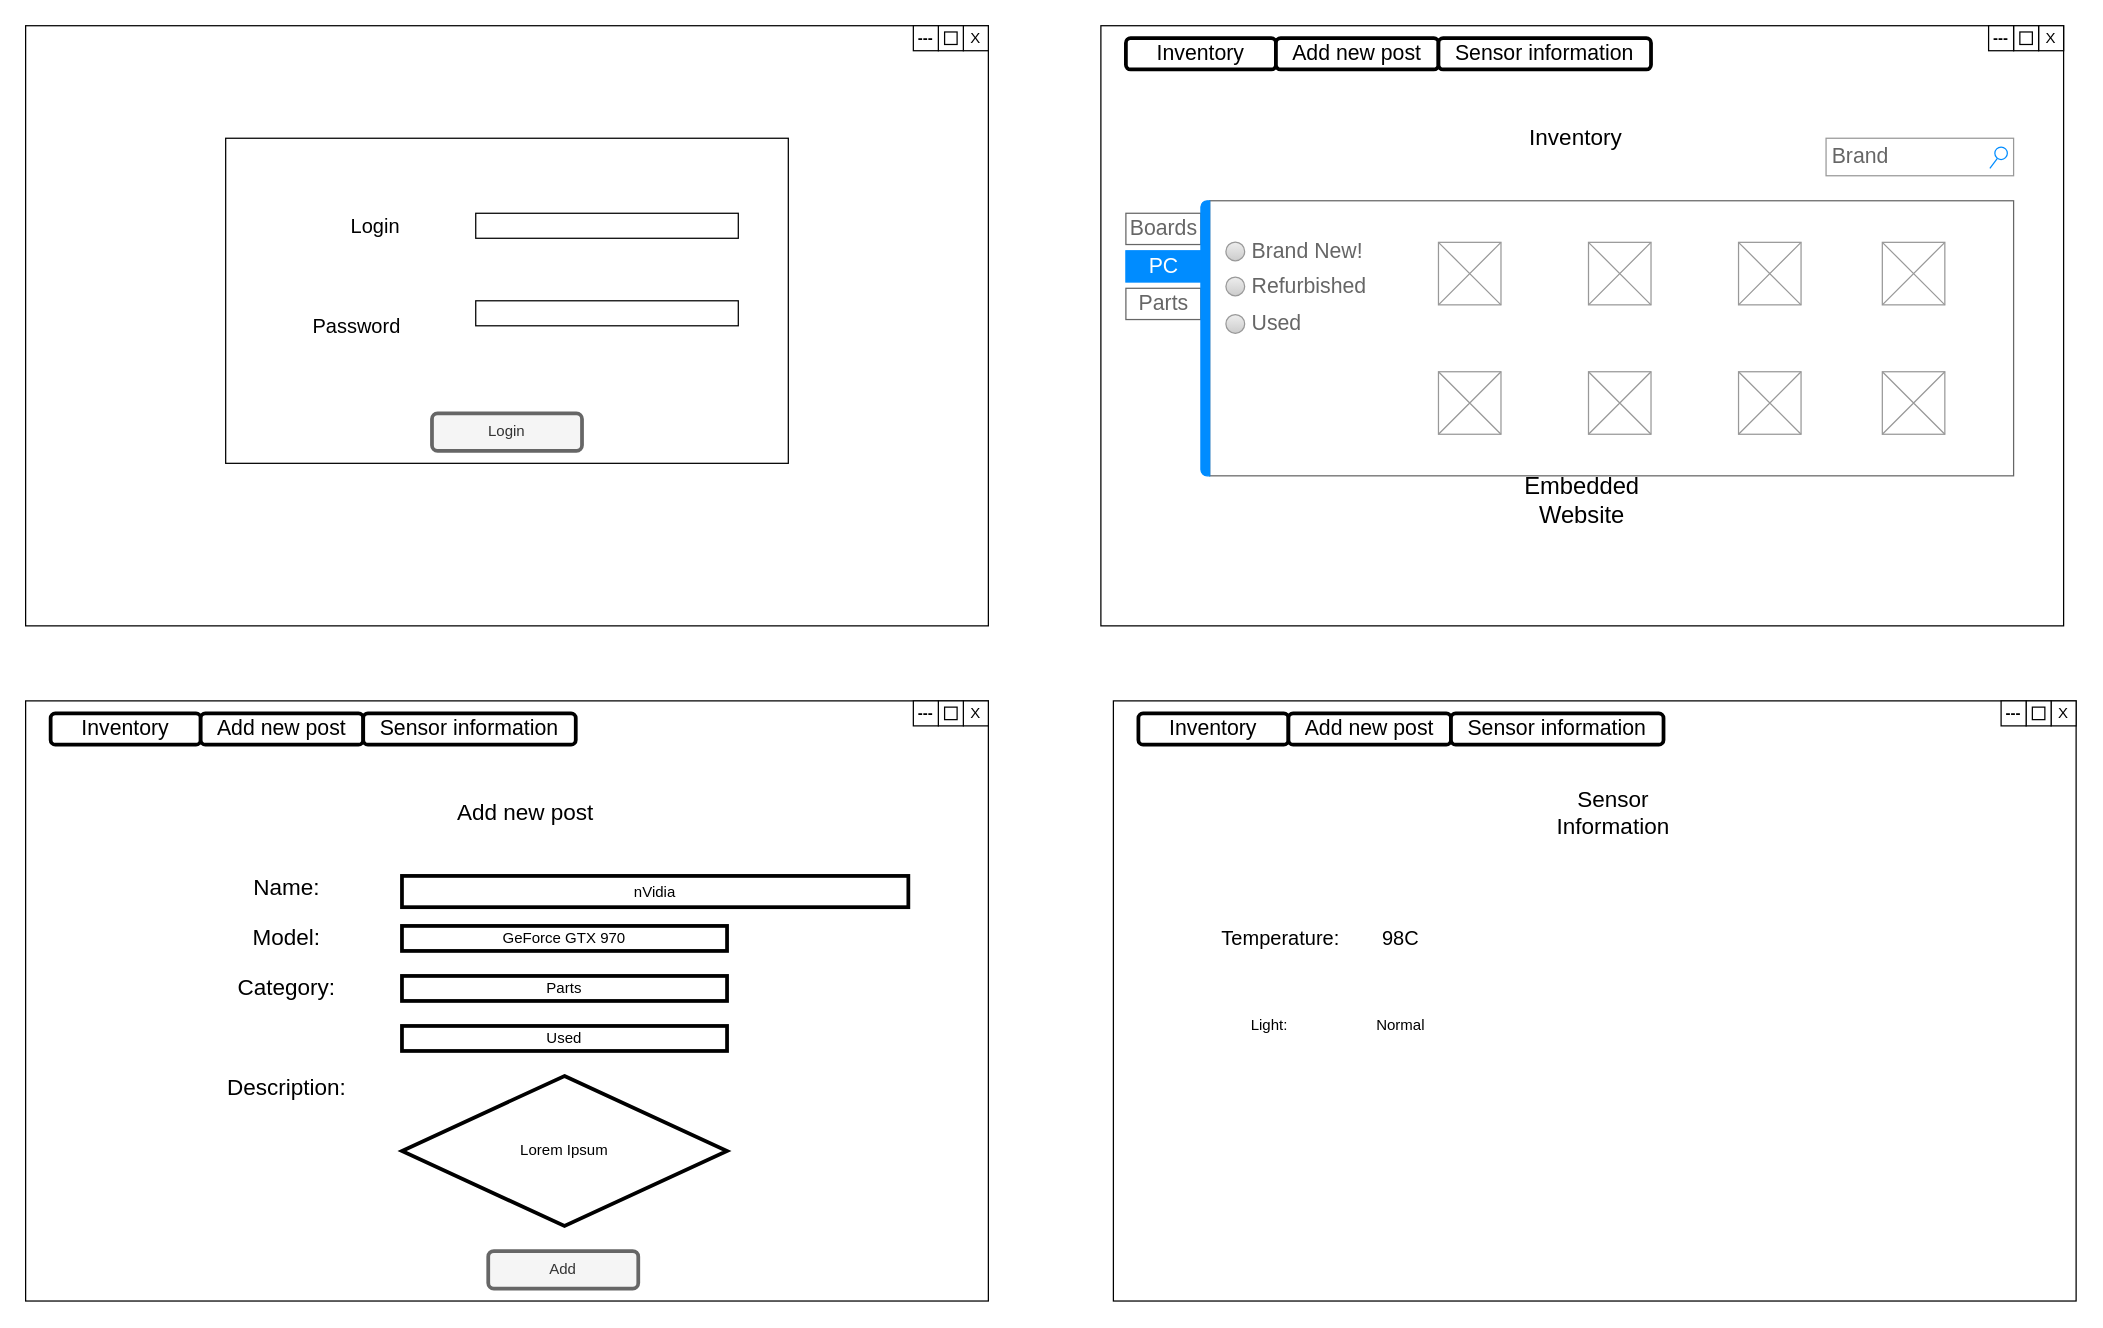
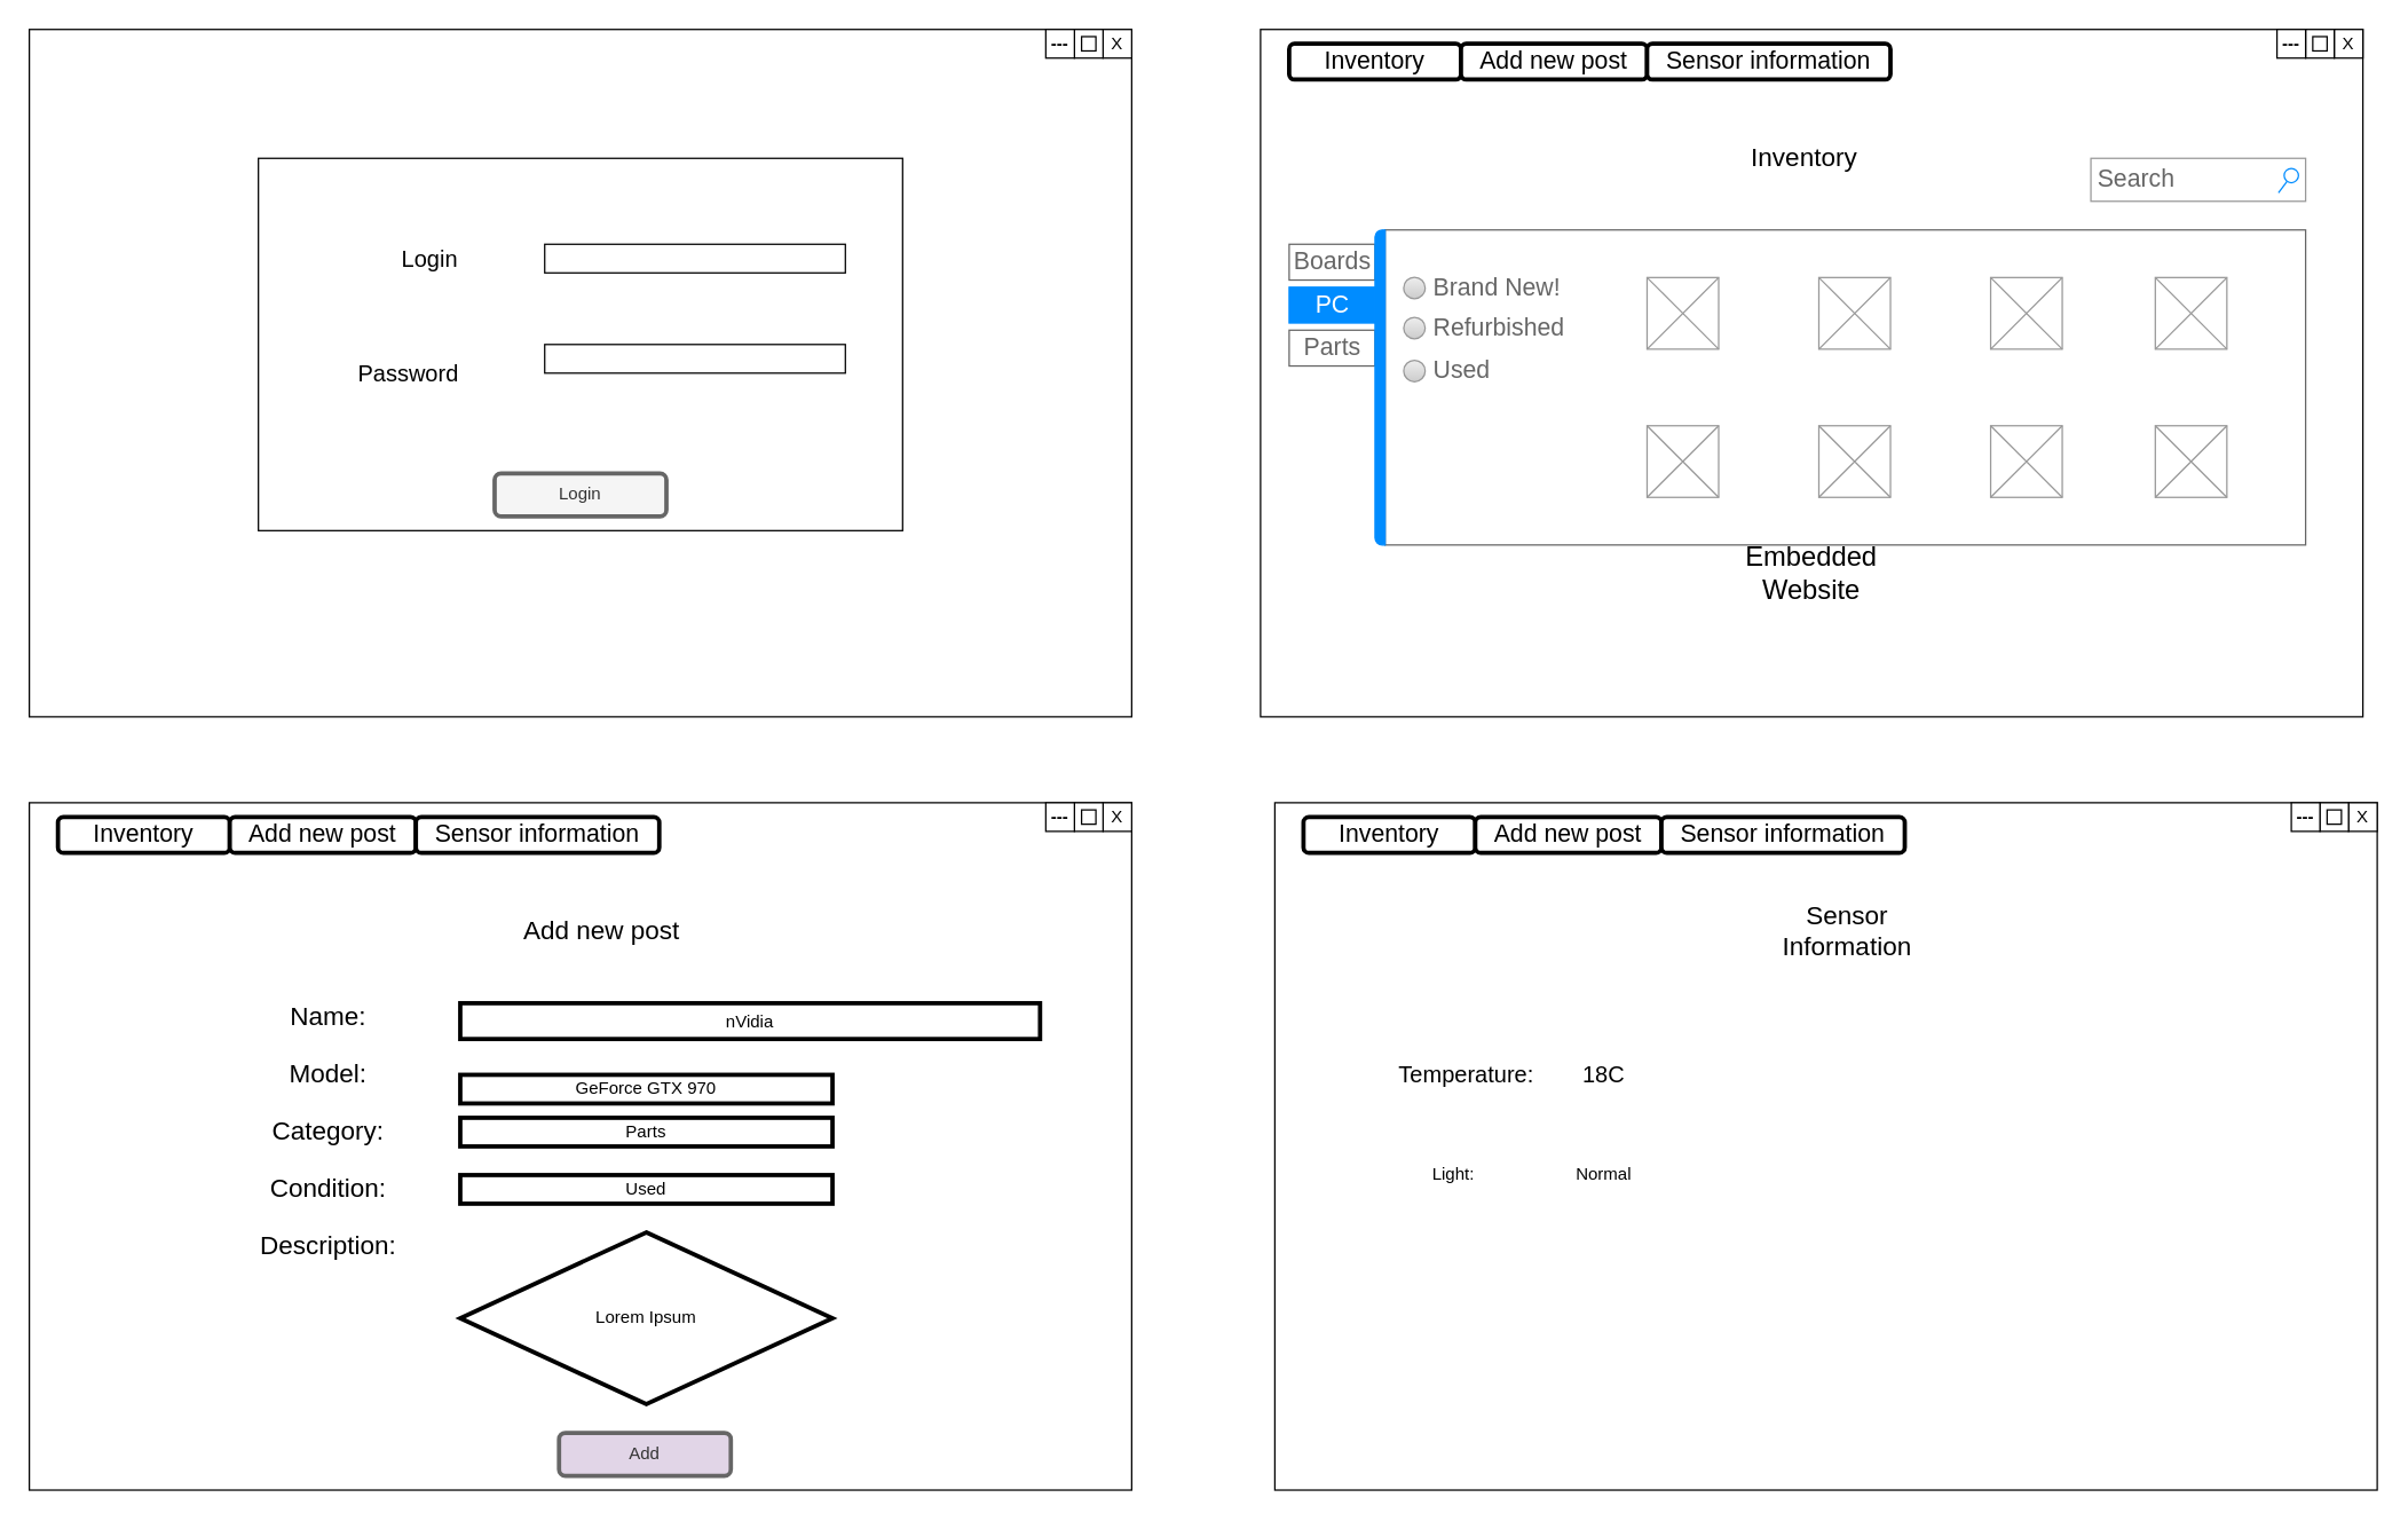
- <mxCell id="37" value="Brand" style="strokeWidth=1;shadow=0;dashed=0;align=center;html=1;shape=mxgraph.mockup.forms.searchBox;strokeColor=#999999;mainText=;strokeColor2=#008cff;fontColor=#666666;fontSize=17;align=left;spacingLeft=3;" parent="1" vertex="1"><mxGeometry x="1460" y="110" width="150" height="30" as="geometry" /></mxCell>
+ <mxCell id="37" value="Search" style="strokeWidth=1;shadow=0;dashed=0;align=center;html=1;shape=mxgraph.mockup.forms.searchBox;strokeColor=#999999;mainText=;strokeColor2=#008cff;fontColor=#666666;fontSize=17;align=left;spacingLeft=3;" parent="1" vertex="1"><mxGeometry x="1460" y="110" width="150" height="30" as="geometry" /></mxCell>
- <mxCell id="59" value="GeForce GTX 970" style="rounded=0;whiteSpace=wrap;html=1;strokeWidth=3;" parent="1" vertex="1"><mxGeometry x="321" y="740" width="260" height="20" as="geometry" /></mxCell>
+ <mxCell id="59" value="GeForce GTX 970" style="rounded=0;whiteSpace=wrap;html=1;strokeWidth=3;" parent="1" vertex="1"><mxGeometry x="321" y="750" width="260" height="20" as="geometry" /></mxCell>
- <mxCell id="76" value="&lt;font style=&quot;font-size: 16px&quot;&gt;98C&lt;/font&gt;" style="text;html=1;strokeColor=none;fillColor=none;align=center;verticalAlign=middle;whiteSpace=wrap;rounded=0;" parent="64" vertex="1"><mxGeometry x="210" y="180" width="40" height="20" as="geometry" /></mxCell>
+ <mxCell id="76" value="&lt;font style=&quot;font-size: 16px&quot;&gt;18C&lt;/font&gt;" style="text;html=1;strokeColor=none;fillColor=none;align=center;verticalAlign=middle;whiteSpace=wrap;rounded=0;" parent="64" vertex="1"><mxGeometry x="210" y="180" width="40" height="20" as="geometry" /></mxCell>
+ <mxCell id="58" value="&lt;font style=&quot;font-size: 18px&quot;&gt;Condition:&lt;/font&gt;" style="text;html=1;strokeColor=none;fillColor=none;align=center;verticalAlign=middle;whiteSpace=wrap;rounded=0;" parent="1" vertex="1"><mxGeometry x="209" y="820" width="40" height="20" as="geometry" /></mxCell>
- <mxCell id="63" value="Add" style="rounded=1;whiteSpace=wrap;html=1;fillColor=#f5f5f5;strokeColor=#666666;fontColor=#333333;strokeWidth=3;" parent="1" vertex="1"><mxGeometry x="390" y="1000" width="120" height="30" as="geometry" /></mxCell>
+ <mxCell id="63" value="Add" style="rounded=1;whiteSpace=wrap;html=1;fillColor=#e1d5e7;strokeColor=#666666;fontColor=#333333;strokeWidth=3;" parent="1" vertex="1"><mxGeometry x="390" y="1000" width="120" height="30" as="geometry" /></mxCell>
